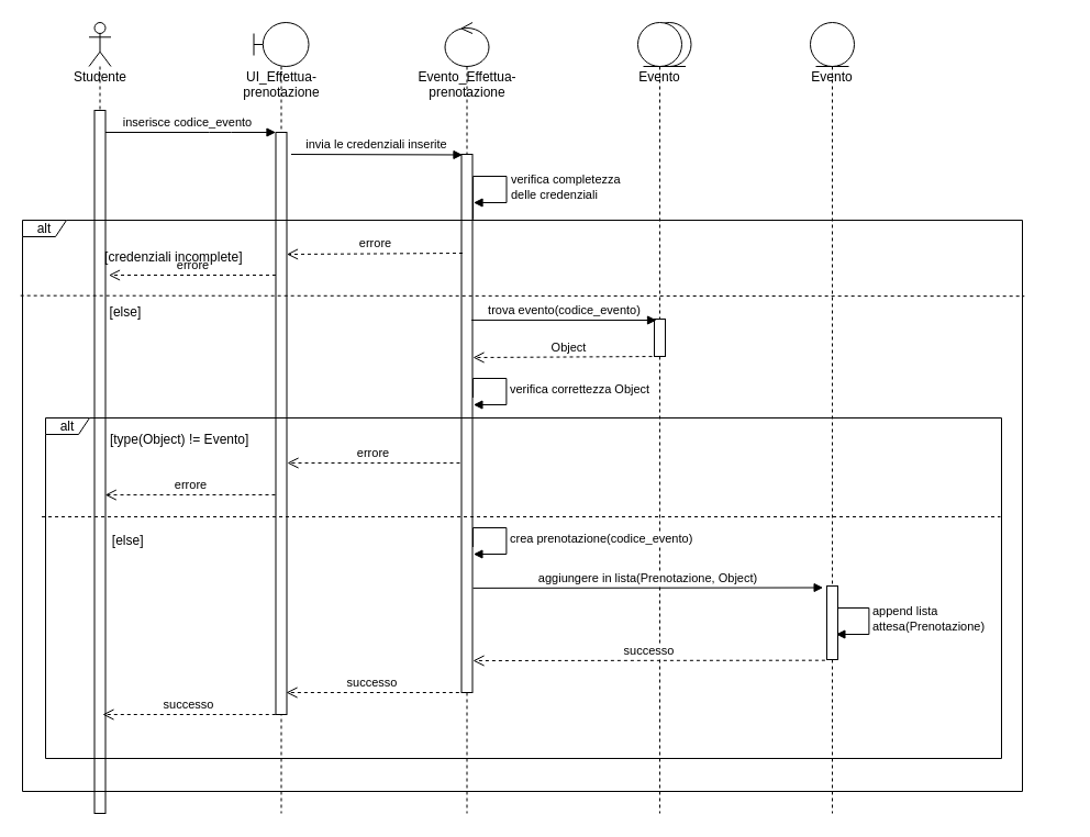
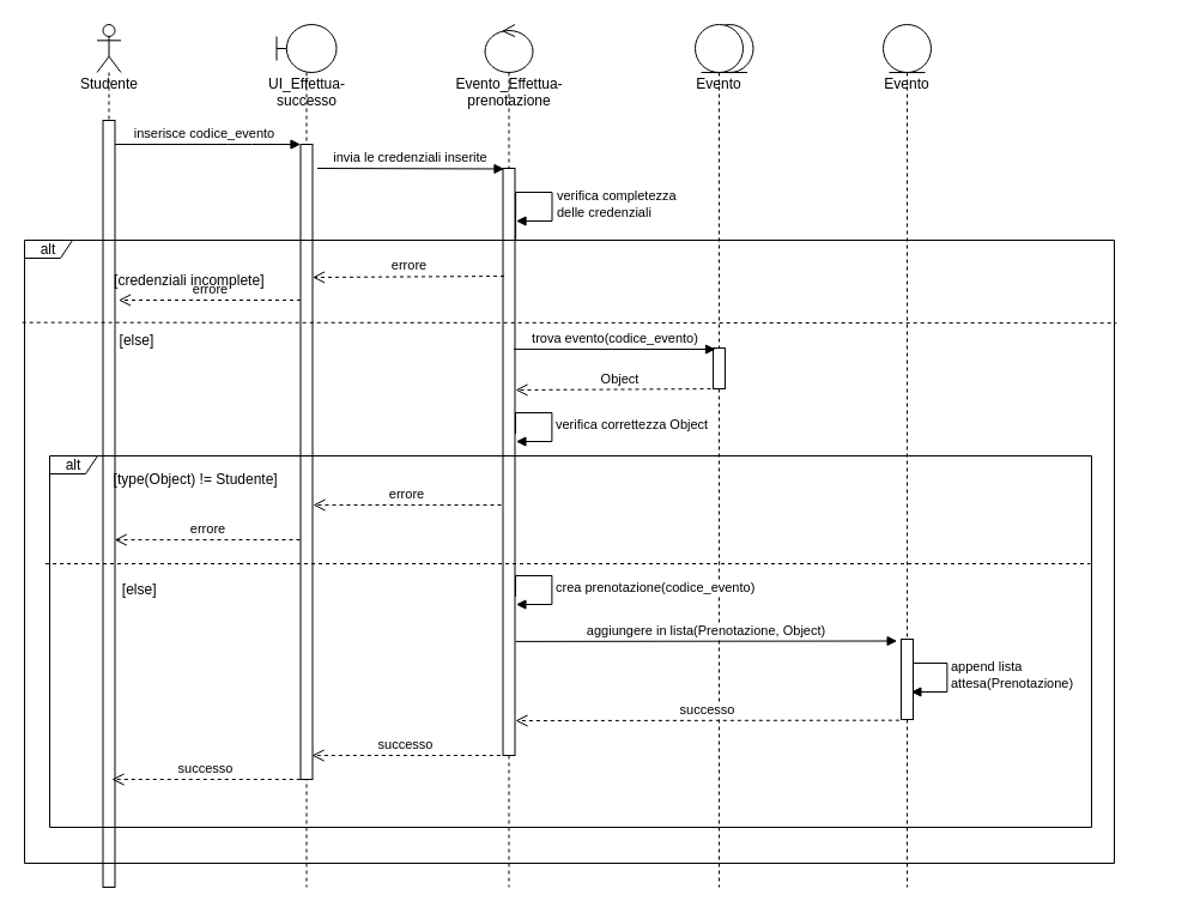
- <mxCell id="4" value="UI_Effettua-prenotazione" style="shape=umlLifeline;participant=umlBoundary;perimeter=lifelinePerimeter;whiteSpace=wrap;html=1;container=1;collapsible=0;recursiveResize=0;verticalAlign=top;spacingTop=36;outlineConnect=0;" vertex="1" parent="1"><mxGeometry x="230.5" y="20" width="50" height="720" as="geometry" /></mxCell>
+ <mxCell id="4" value="UI_Effettua-successo" style="shape=umlLifeline;participant=umlBoundary;perimeter=lifelinePerimeter;whiteSpace=wrap;html=1;container=1;collapsible=0;recursiveResize=0;verticalAlign=top;spacingTop=36;outlineConnect=0;" vertex="1" parent="1"><mxGeometry x="230.5" y="20" width="50" height="720" as="geometry" /></mxCell>
- <mxCell id="20" value="[type(Object) != Evento]" style="text;align=center;fontStyle=0;verticalAlign=middle;spacingLeft=3;spacingRight=3;strokeColor=none;rotatable=0;points=[[0,0.5],[1,0.5]];portConstraint=eastwest;" vertex="1" parent="16"><mxGeometry x="29.005" y="-10" width="186.266" height="57.571" as="geometry" /></mxCell>
+ <mxCell id="20" value="[type(Object) != Studente]" style="text;align=center;fontStyle=0;verticalAlign=middle;spacingLeft=3;spacingRight=3;strokeColor=none;rotatable=0;points=[[0,0.5],[1,0.5]];portConstraint=eastwest;" vertex="1" parent="16"><mxGeometry x="29.005" y="-10" width="186.266" height="57.571" as="geometry" /></mxCell>
